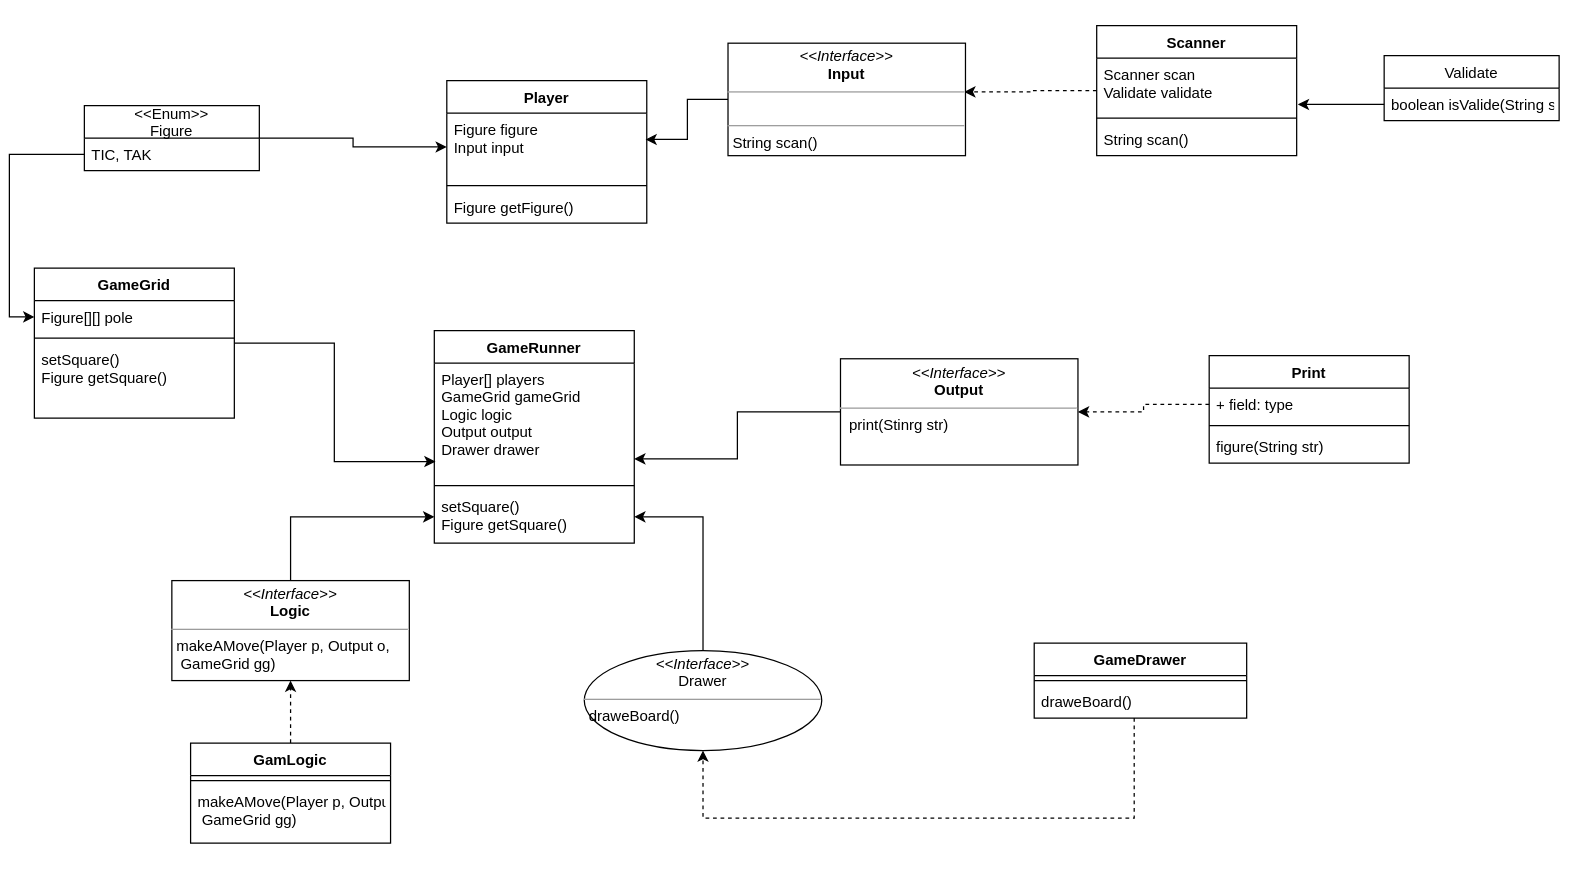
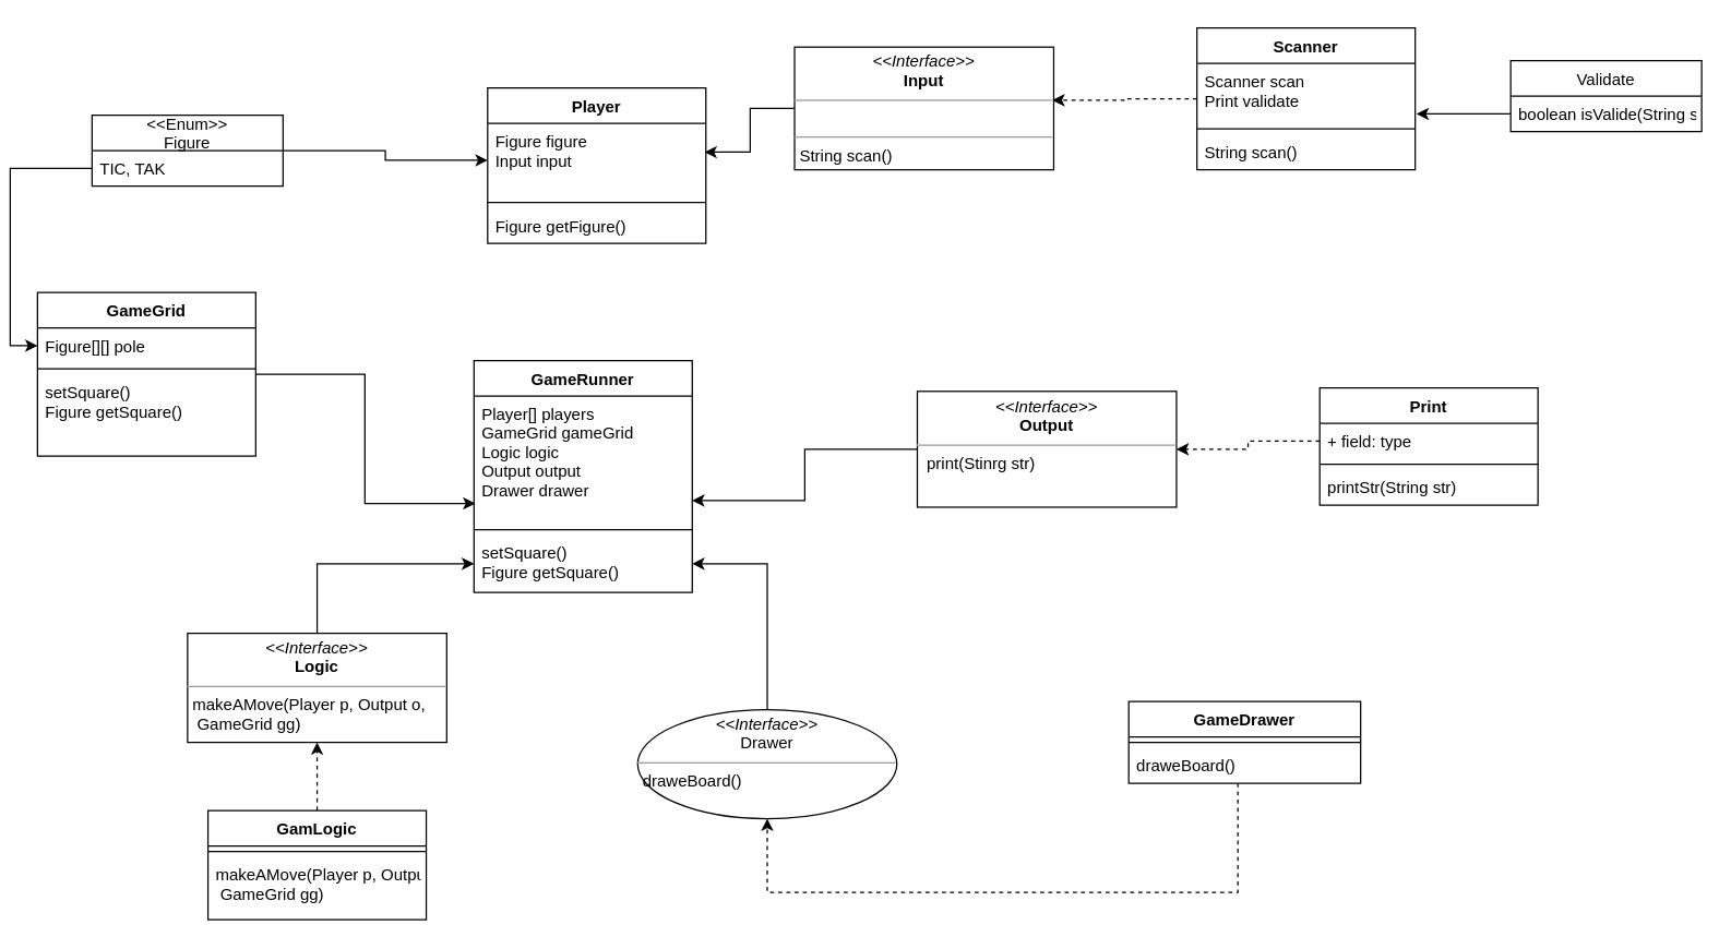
- <mxCell id="6" value="Scanner scan&#10;Validate validate" style="text;strokeColor=none;fillColor=none;align=left;verticalAlign=top;spacingLeft=4;spacingRight=4;overflow=hidden;rotatable=0;points=[[0,0.5],[1,0.5]];portConstraint=eastwest;" vertex="1" parent="5"><mxGeometry y="26" width="160" height="44" as="geometry" /></mxCell>
+ <mxCell id="6" value="Scanner scan&#10;Print validate" style="text;strokeColor=none;fillColor=none;align=left;verticalAlign=top;spacingLeft=4;spacingRight=4;overflow=hidden;rotatable=0;points=[[0,0.5],[1,0.5]];portConstraint=eastwest;" vertex="1" parent="5"><mxGeometry y="26" width="160" height="44" as="geometry" /></mxCell>
- <mxCell id="31" value="figure(String str)" style="text;strokeColor=none;fillColor=none;align=left;verticalAlign=top;spacingLeft=4;spacingRight=4;overflow=hidden;rotatable=0;points=[[0,0.5],[1,0.5]];portConstraint=eastwest;" vertex="1" parent="28"><mxGeometry y="60" width="160" height="26" as="geometry" /></mxCell>
+ <mxCell id="31" value="printStr(String str)" style="text;strokeColor=none;fillColor=none;align=left;verticalAlign=top;spacingLeft=4;spacingRight=4;overflow=hidden;rotatable=0;points=[[0,0.5],[1,0.5]];portConstraint=eastwest;" vertex="1" parent="28"><mxGeometry y="60" width="160" height="26" as="geometry" /></mxCell>
